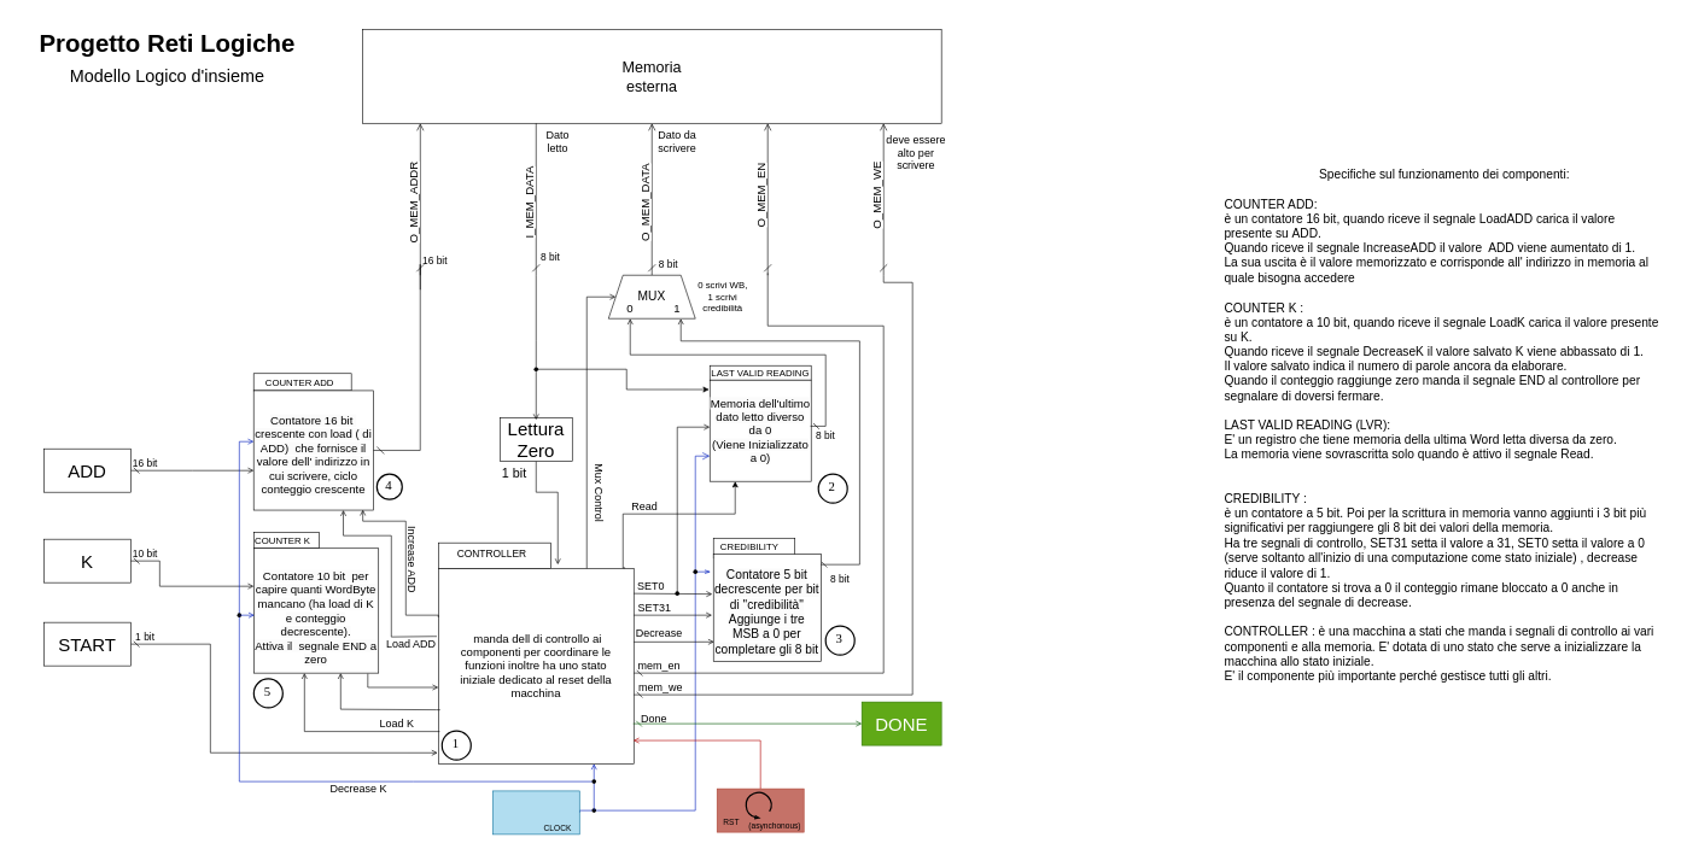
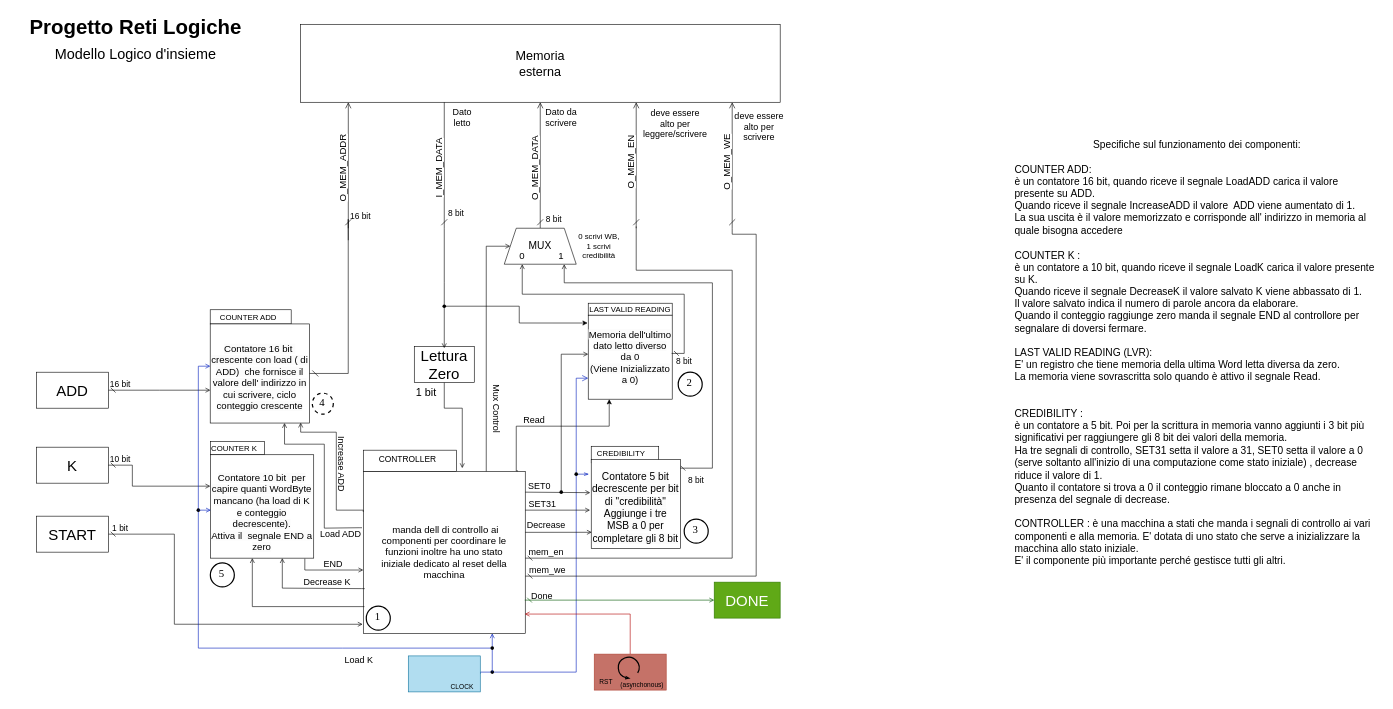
- <mxCell id="11" value="Progetto Reti Logiche&lt;br&gt;&lt;font style=&quot;font-size: 24px; font-weight: normal;&quot;&gt;Modello Logico d'insieme&lt;/font&gt;" style="text;strokeColor=none;fillColor=none;html=1;fontSize=34;fontStyle=1;verticalAlign=middle;align=center;fontFamily=Helvetica;fontColor=default;" vertex="1" parent="1"><mxGeometry x="20" y="20" width="420" height="120" as="geometry" /></mxCell>
+ <mxCell id="11" value="Progetto Reti Logiche&lt;br&gt;&lt;font style=&quot;font-size: 24px; font-weight: normal;&quot;&gt;Modello Logico d'insieme&lt;/font&gt;" style="text;strokeColor=none;fillColor=none;html=1;fontSize=34;fontStyle=1;verticalAlign=middle;align=center;fontFamily=Helvetica;fontColor=default;" vertex="1" parent="1"><mxGeometry x="15" y="5" width="420" height="120" as="geometry" /></mxCell>
+ <mxCell id="33" value="deve essere alto per leggere/scrivere" style="text;html=1;strokeColor=none;fillColor=none;align=center;verticalAlign=middle;whiteSpace=wrap;rounded=0;fontFamily=Helvetica;fontSize=15;fontColor=default;" vertex="1" parent="1"><mxGeometry x="1080" y="180" width="90" height="50" as="geometry" /></mxCell>
- <mxCell id="111" value="4" style="ellipse;whiteSpace=wrap;html=1;aspect=fixed;strokeWidth=2;fontFamily=Tahoma;spacingBottom=4;spacingRight=2;strokeColor=default;fontSize=18;" vertex="1" parent="1"><mxGeometry x="520" y="655" width="35" height="35" as="geometry" /></mxCell>
+ <mxCell id="111" value="4" style="ellipse;whiteSpace=wrap;html=1;aspect=fixed;strokeWidth=2;fontFamily=Tahoma;spacingBottom=4;spacingRight=2;strokeColor=default;fontSize=18;dashed=1;" vertex="1" parent="1"><mxGeometry x="520" y="655" width="35" height="35" as="geometry" /></mxCell>
- <mxCell id="109" value="2" style="ellipse;whiteSpace=wrap;html=1;aspect=fixed;strokeWidth=2;fontFamily=Tahoma;spacingBottom=4;spacingRight=2;strokeColor=#000000;fontSize=18;" vertex="1" parent="1"><mxGeometry x="1130" y="655" width="40" height="40" as="geometry" /></mxCell>
+ <mxCell id="109" value="2" style="ellipse;whiteSpace=wrap;html=1;aspect=fixed;strokeWidth=2;fontFamily=Tahoma;spacingBottom=4;spacingRight=2;strokeColor=#000000;fontSize=18;" vertex="1" parent="1"><mxGeometry x="1130" y="620" width="40" height="40" as="geometry" /></mxCell>
+ <mxCell id="68" value="END" style="text;html=1;strokeColor=none;fillColor=none;align=center;verticalAlign=middle;whiteSpace=wrap;rounded=0;fontFamily=Helvetica;fontSize=15;fontColor=default;" vertex="1" parent="1"><mxGeometry x="525" y="925" width="60" height="30" as="geometry" /></mxCell>
- <mxCell id="65" value="Load K&amp;nbsp;" style="text;html=1;strokeColor=none;fillColor=none;align=center;verticalAlign=middle;whiteSpace=wrap;rounded=0;fontFamily=Helvetica;fontSize=15;fontColor=default;" vertex="1" parent="1"><mxGeometry x="520" y="985" width="60" height="30" as="geometry" /></mxCell>
+ <mxCell id="65" value="Load K&amp;nbsp;" style="text;html=1;strokeColor=none;fillColor=none;align=center;verticalAlign=middle;whiteSpace=wrap;rounded=0;fontFamily=Helvetica;fontSize=15;fontColor=default;" vertex="1" parent="1"><mxGeometry x="570" y="1085" width="60" height="30" as="geometry" /></mxCell>
- <mxCell id="66" value="Decrease K" style="text;html=1;strokeColor=none;fillColor=none;align=center;verticalAlign=middle;whiteSpace=wrap;rounded=0;fontFamily=Helvetica;fontSize=15;fontColor=default;" vertex="1" parent="1"><mxGeometry x="450" y="1075" width="90" height="30" as="geometry" /></mxCell>
+ <mxCell id="66" value="Decrease K" style="text;html=1;strokeColor=none;fillColor=none;align=center;verticalAlign=middle;whiteSpace=wrap;rounded=0;fontFamily=Helvetica;fontSize=15;fontColor=default;" vertex="1" parent="1"><mxGeometry x="500" y="955" width="90" height="30" as="geometry" /></mxCell>
